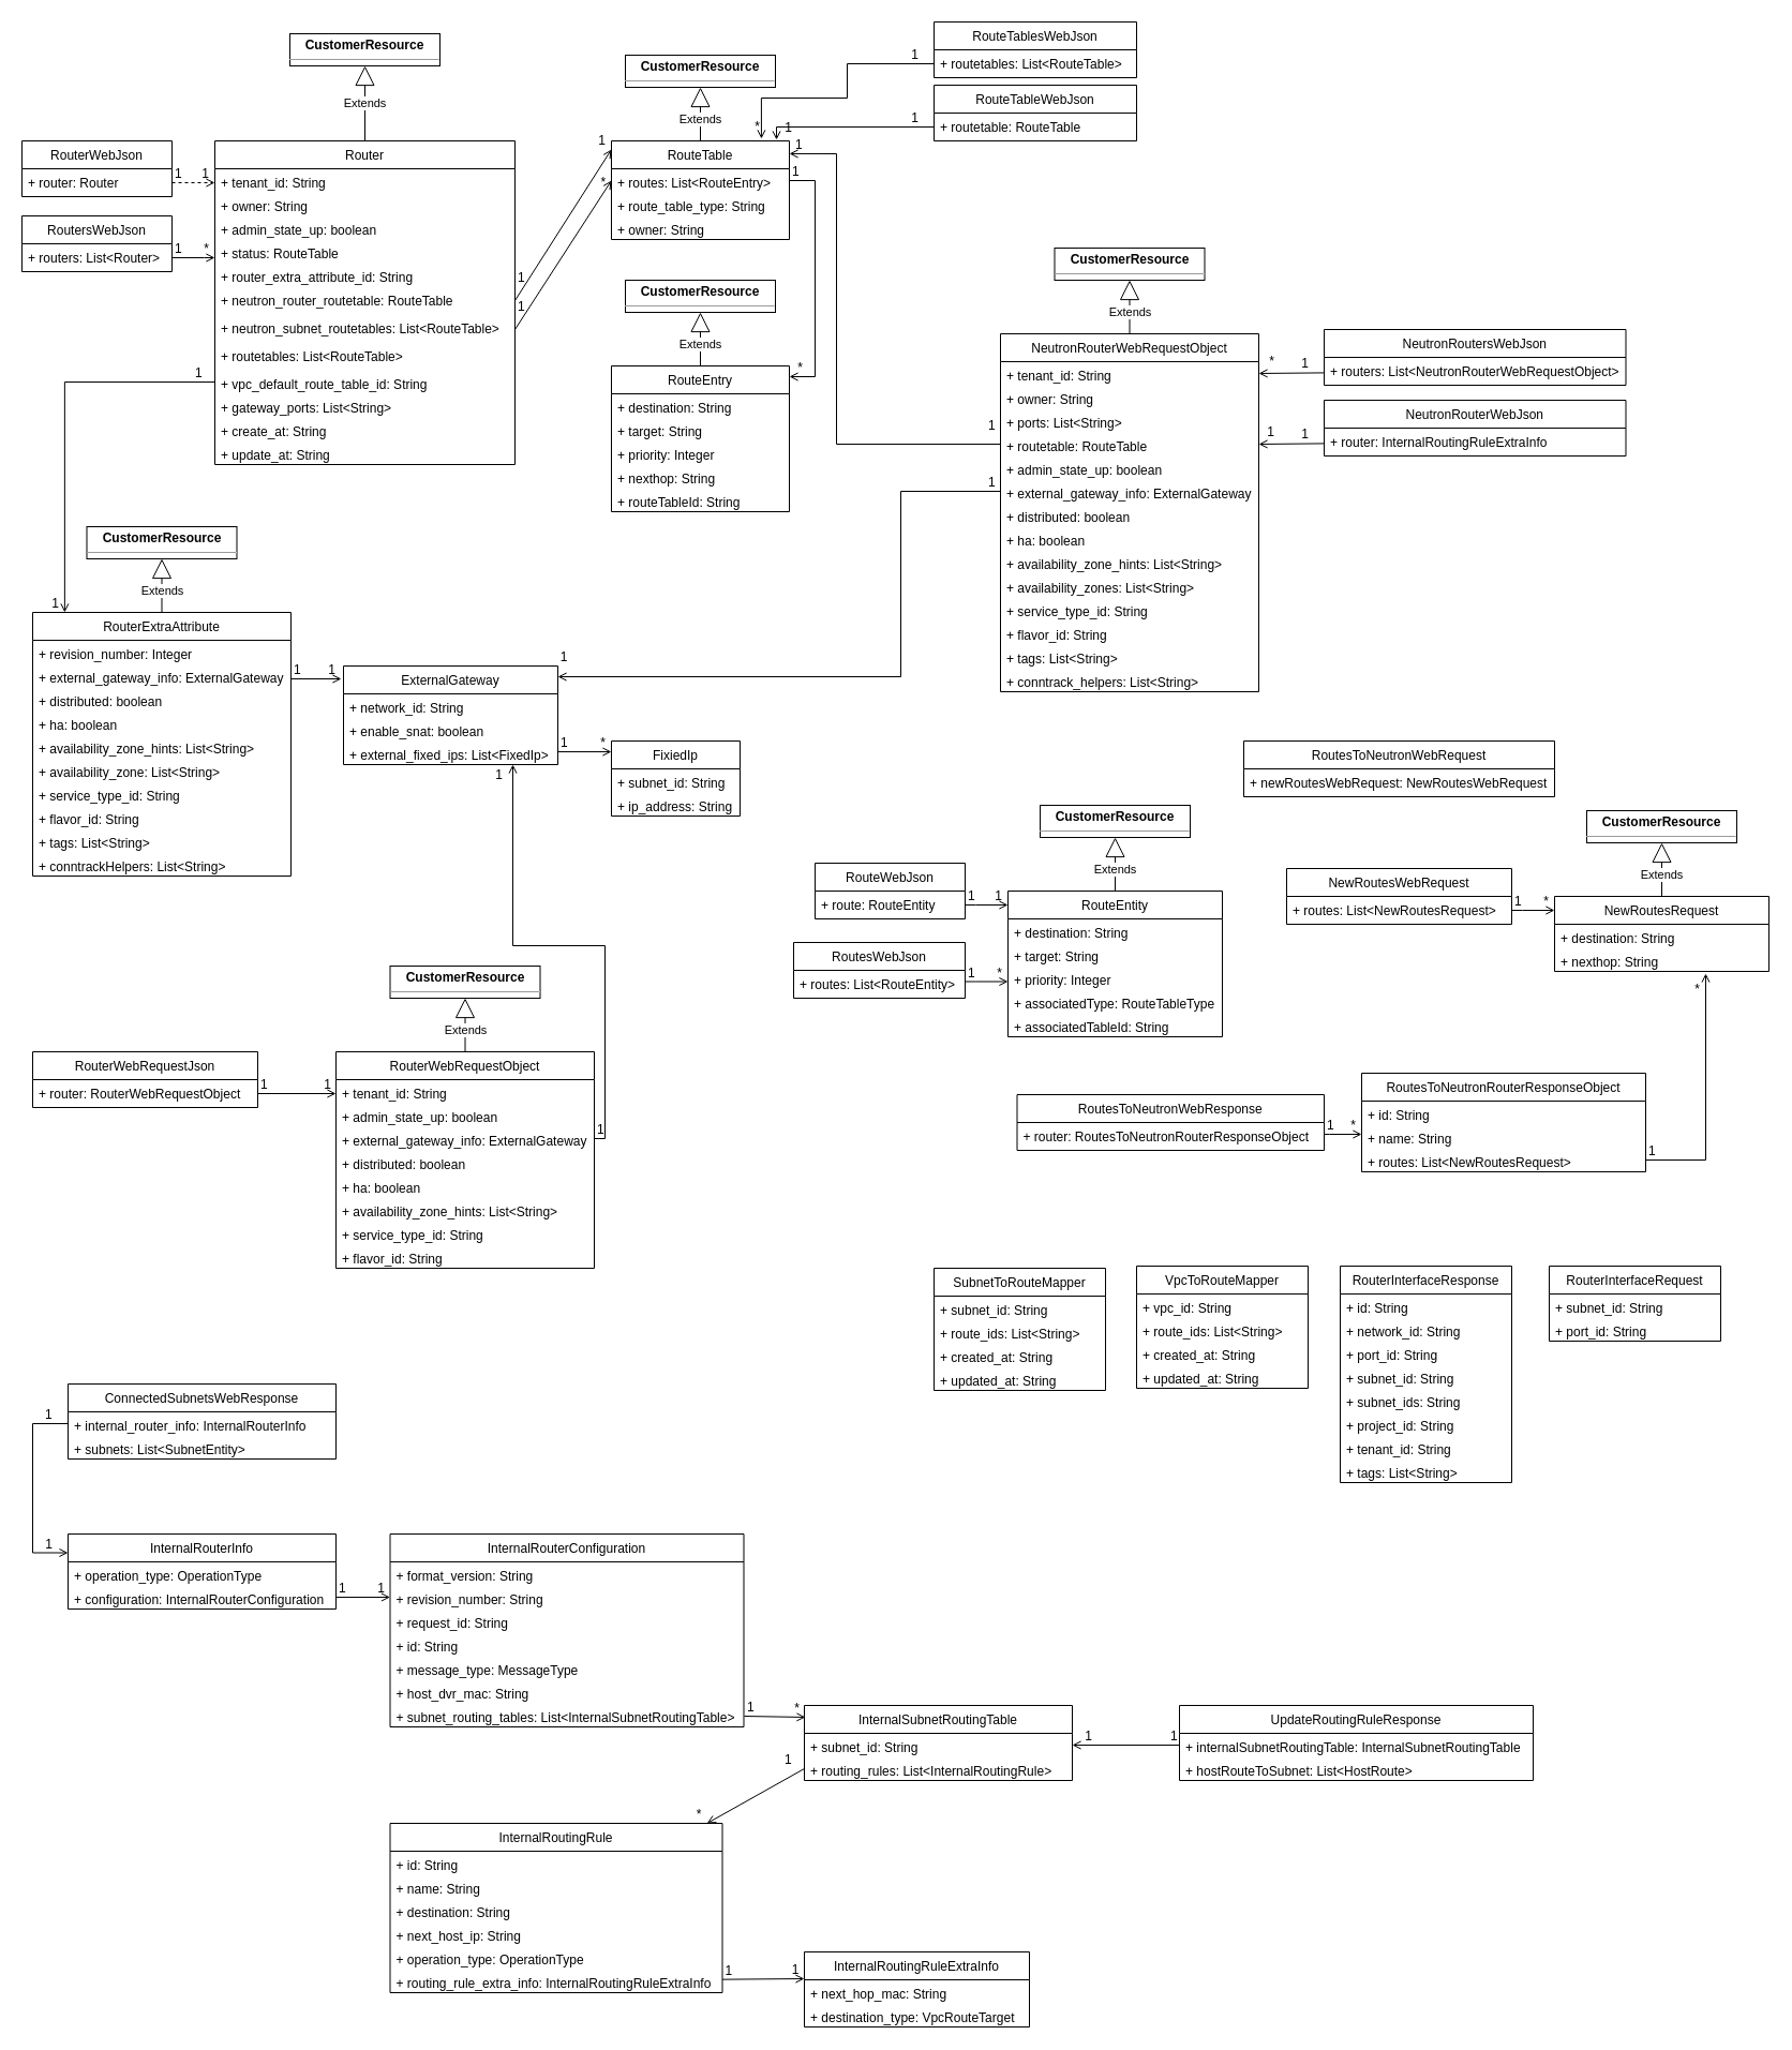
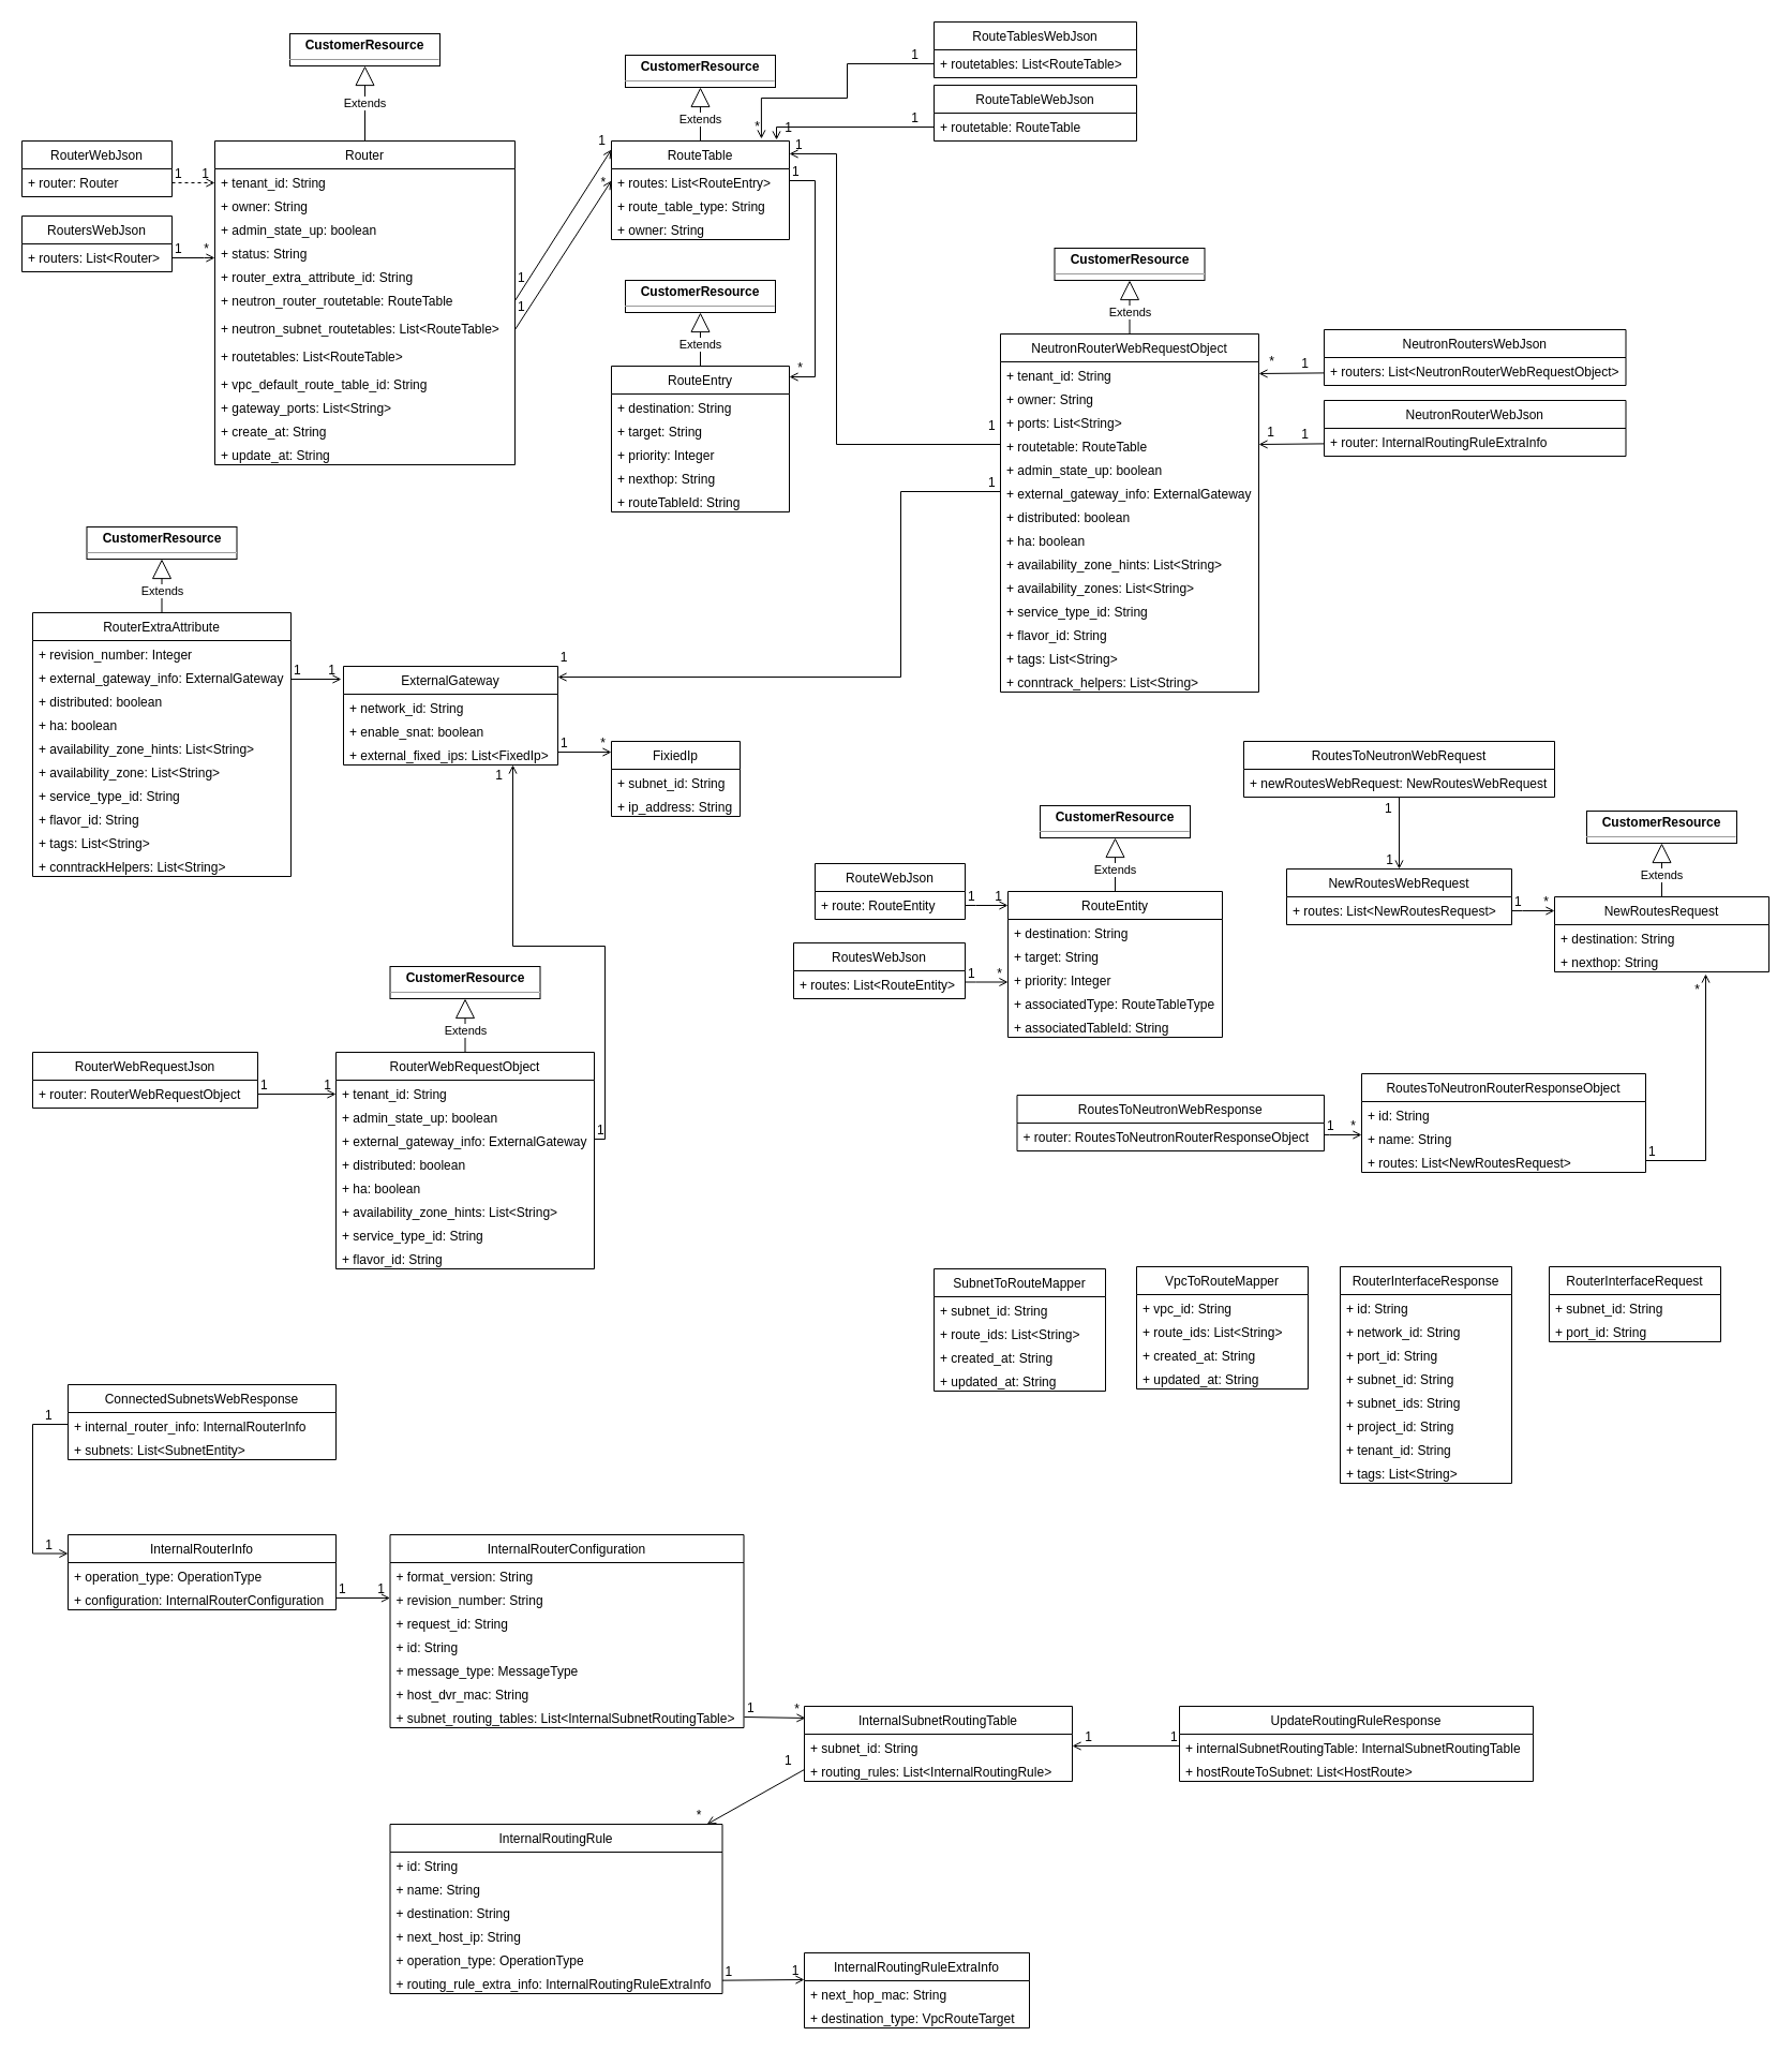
- <mxCell id="6" value="+ status: RouteTable&#10;" style="text;strokeColor=none;fillColor=none;align=left;verticalAlign=top;spacingLeft=4;spacingRight=4;overflow=hidden;rotatable=0;points=[[0,0.5],[1,0.5]];portConstraint=eastwest;" parent="2" vertex="1"><mxGeometry y="92" width="280" height="22" as="geometry" /></mxCell>
+ <mxCell id="6" value="+ status: String&#10;" style="text;strokeColor=none;fillColor=none;align=left;verticalAlign=top;spacingLeft=4;spacingRight=4;overflow=hidden;rotatable=0;points=[[0,0.5],[1,0.5]];portConstraint=eastwest;" parent="2" vertex="1"><mxGeometry y="92" width="280" height="22" as="geometry" /></mxCell>
- <mxCell id="86" value="" style="endArrow=open;shadow=0;strokeWidth=1;rounded=0;endFill=1;edgeStyle=elbowEdgeStyle;elbow=vertical;exitX=0;exitY=0.5;exitDx=0;exitDy=0;entryX=0.124;entryY=0;entryDx=0;entryDy=0;entryPerimeter=0;" edge="1" parent="1" source="11" target="41"><mxGeometry x="0.5" y="41" relative="1" as="geometry"><mxPoint x="170" y="250" as="sourcePoint" /><mxPoint x="50" y="561" as="targetPoint" /><mxPoint x="-40" y="32" as="offset" /><Array as="points"><mxPoint x="130" y="356" /><mxPoint x="70" y="471" /><mxPoint x="120" y="356" /><mxPoint x="180" y="181" /><mxPoint x="200" y="160" /><mxPoint x="190" y="140" /><mxPoint x="210" y="86" /></Array></mxGeometry></mxCell>
- <mxCell id="87" value="1" style="resizable=0;align=left;verticalAlign=bottom;labelBackgroundColor=none;fontSize=12;" connectable="0" vertex="1" parent="86"><mxGeometry x="-1" relative="1" as="geometry"><mxPoint x="-20" as="offset" /></mxGeometry></mxCell>
- <mxCell id="88" value="1" style="resizable=0;align=right;verticalAlign=bottom;labelBackgroundColor=none;fontSize=12;" connectable="0" vertex="1" parent="86"><mxGeometry x="1" relative="1" as="geometry"><mxPoint x="-4" as="offset" /></mxGeometry></mxCell>
+ <mxCell id="183" value="" style="endArrow=open;shadow=0;strokeWidth=1;rounded=0;endFill=1;elbow=vertical;entryX=0.5;entryY=0;entryDx=0;entryDy=0;" edge="1" parent="1" source="182" target="164"><mxGeometry x="0.5" y="41" relative="1" as="geometry"><mxPoint x="1320" y="751" as="sourcePoint" /><mxPoint x="1350" y="770.5" as="targetPoint" /><mxPoint x="-40" y="32" as="offset" /></mxGeometry></mxCell>
+ <mxCell id="184" value="1" style="resizable=0;align=left;verticalAlign=bottom;labelBackgroundColor=none;fontSize=12;" connectable="0" vertex="1" parent="183"><mxGeometry x="-1" relative="1" as="geometry"><mxPoint x="-15" y="18.99" as="offset" /></mxGeometry></mxCell>
+ <mxCell id="185" value="1" style="resizable=0;align=right;verticalAlign=bottom;labelBackgroundColor=none;fontSize=12;" connectable="0" vertex="1" parent="183"><mxGeometry x="1" relative="1" as="geometry"><mxPoint x="-4" as="offset" /></mxGeometry></mxCell>
